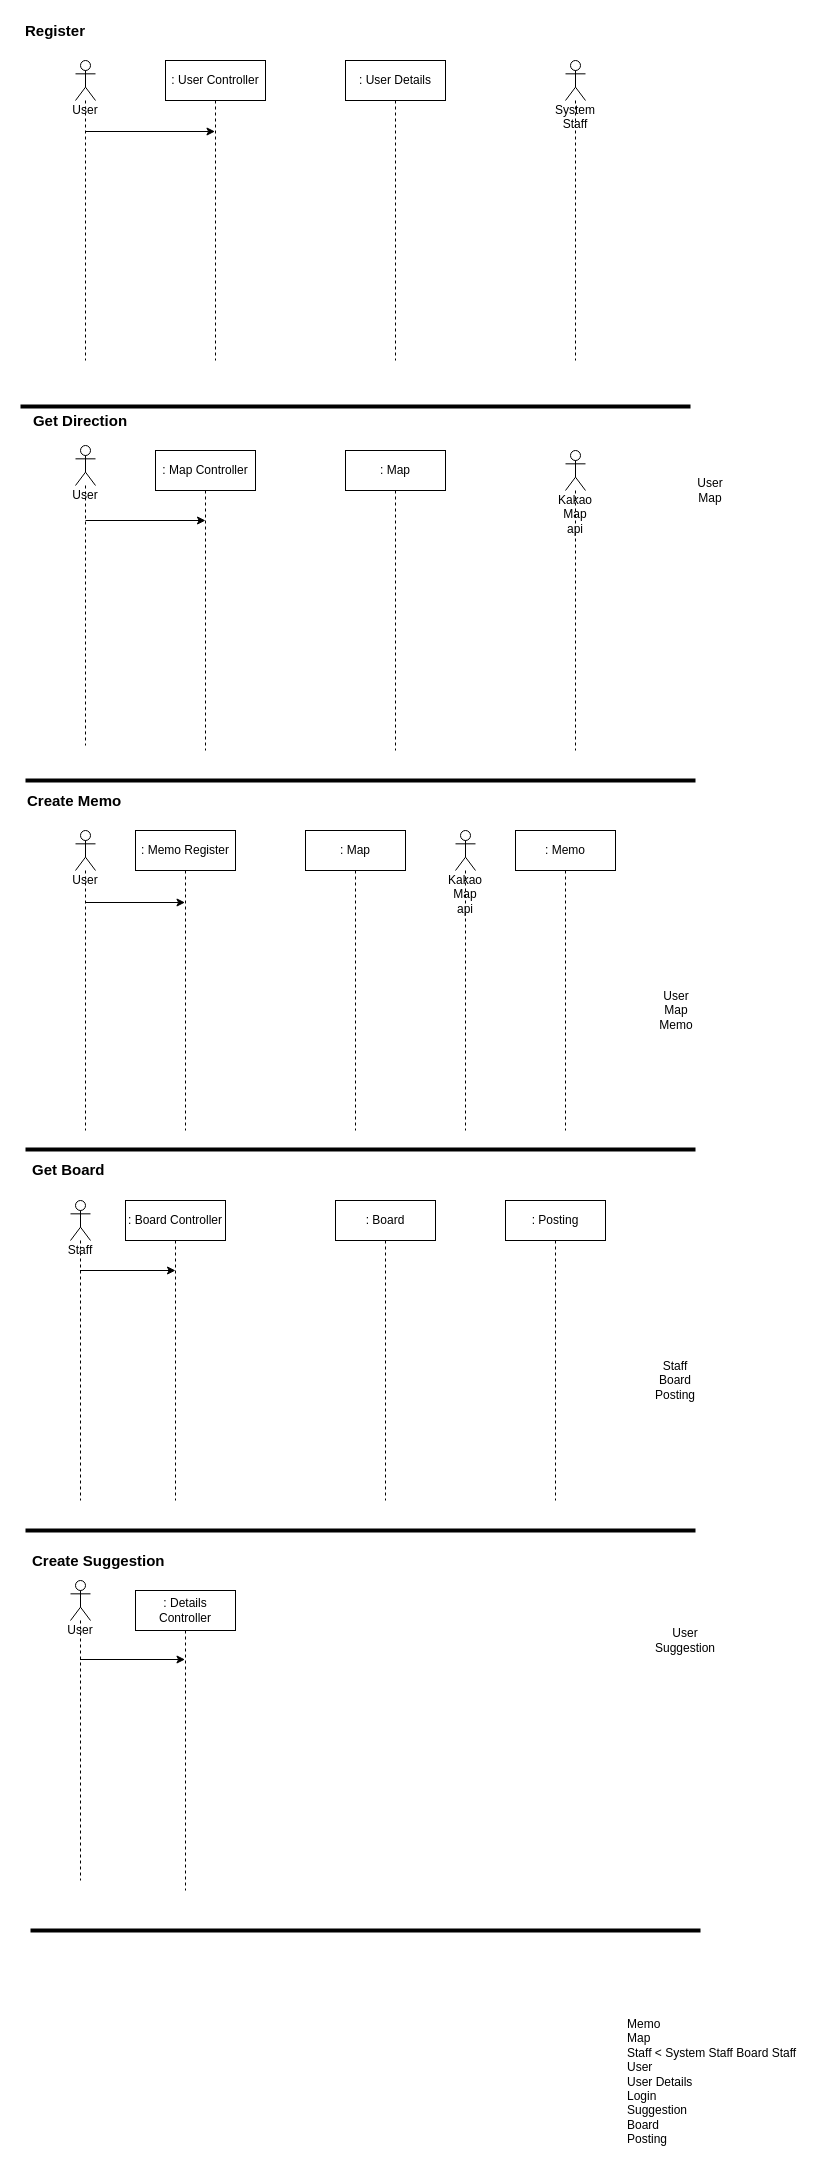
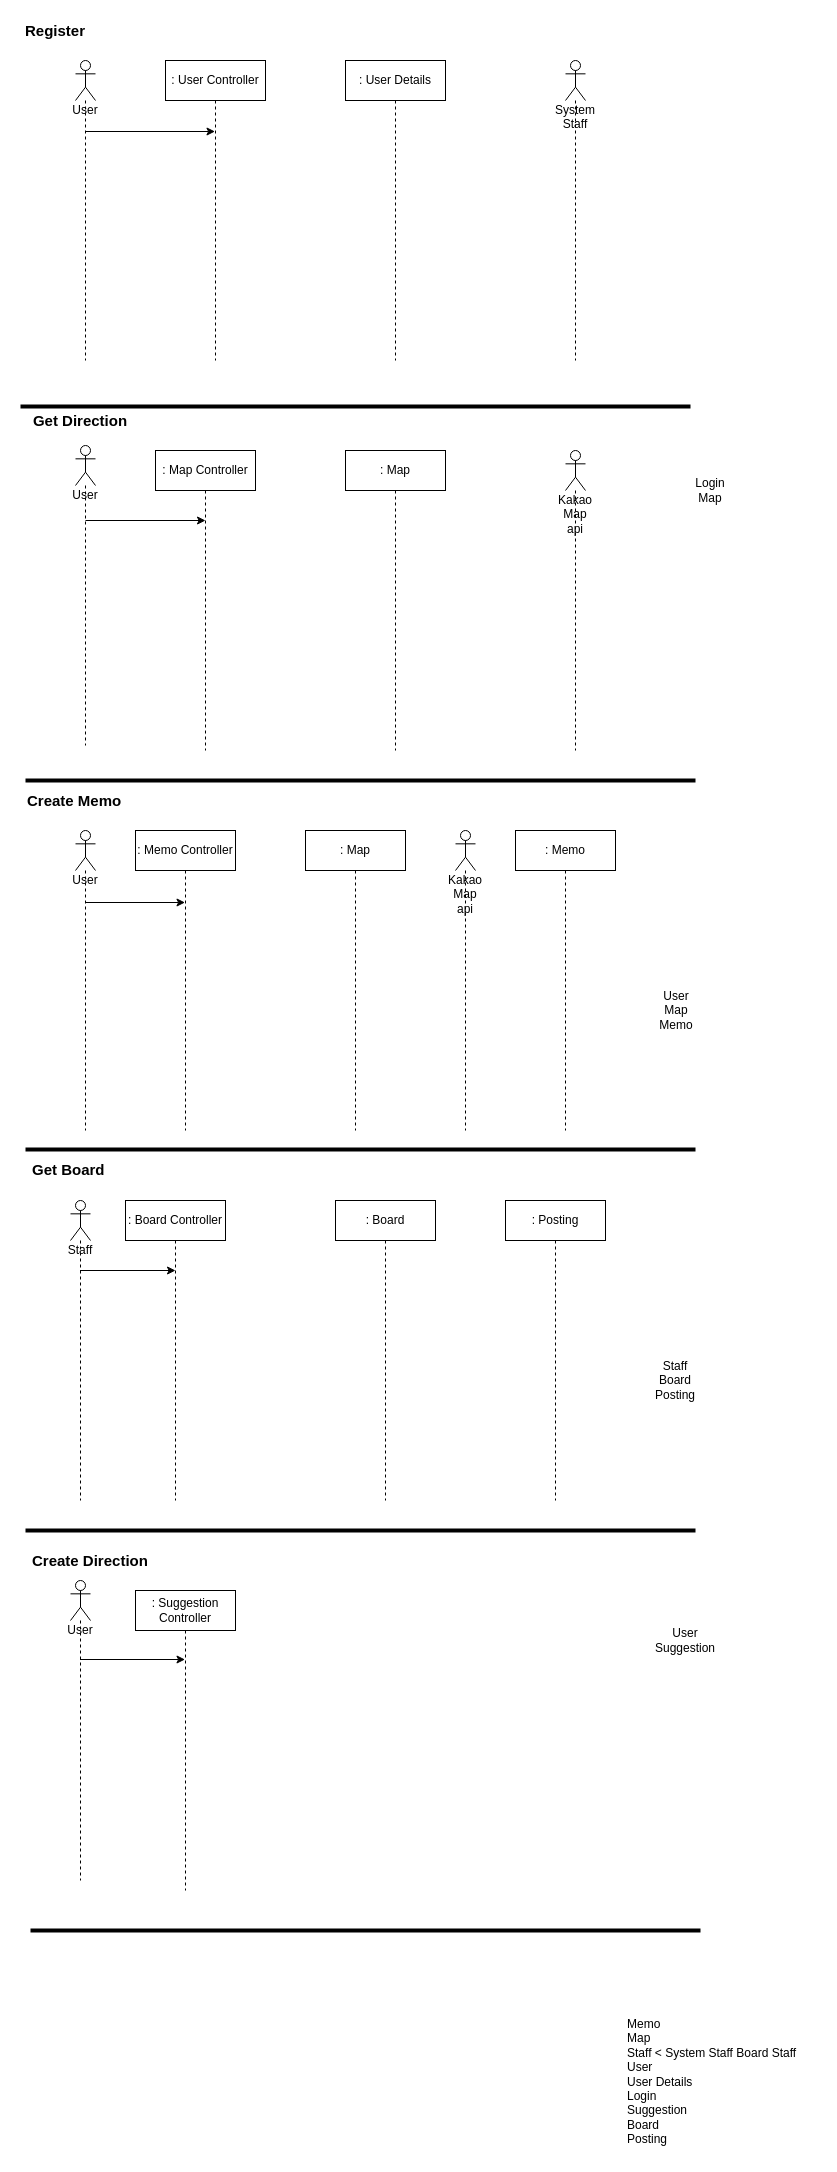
- <mxCell id="22" value="User&lt;br&gt;Map" style="text;html=1;strokeColor=none;fillColor=none;align=center;verticalAlign=middle;whiteSpace=wrap;rounded=0;" vertex="1" parent="1"><mxGeometry x="660" y="480" width="100" height="20" as="geometry" /></mxCell>
+ <mxCell id="22" value="Login&lt;br&gt;Map" style="text;html=1;strokeColor=none;fillColor=none;align=center;verticalAlign=middle;whiteSpace=wrap;rounded=0;" vertex="1" parent="1"><mxGeometry x="660" y="480" width="100" height="20" as="geometry" /></mxCell>
- <mxCell id="26" value=": Memo Register" style="shape=umlLifeline;perimeter=lifelinePerimeter;whiteSpace=wrap;html=1;container=1;collapsible=0;recursiveResize=0;outlineConnect=0;" vertex="1" parent="1"><mxGeometry x="135" y="830" width="100" height="300" as="geometry" /></mxCell>
+ <mxCell id="26" value=": Memo Controller" style="shape=umlLifeline;perimeter=lifelinePerimeter;whiteSpace=wrap;html=1;container=1;collapsible=0;recursiveResize=0;outlineConnect=0;" vertex="1" parent="1"><mxGeometry x="135" y="830" width="100" height="300" as="geometry" /></mxCell>
- <mxCell id="14" value="&lt;span style=&quot;font-size: 15px&quot;&gt;&lt;b&gt;Create Suggestion&lt;/b&gt;&lt;/span&gt;" style="text;html=1;strokeColor=none;fillColor=none;align=left;verticalAlign=middle;whiteSpace=wrap;rounded=0;" parent="1" vertex="1"><mxGeometry x="30" y="1550" width="135" height="20" as="geometry" /></mxCell>
+ <mxCell id="14" value="&lt;span style=&quot;font-size: 15px&quot;&gt;&lt;b&gt;Create Direction&lt;/b&gt;&lt;/span&gt;" style="text;html=1;strokeColor=none;fillColor=none;align=left;verticalAlign=middle;whiteSpace=wrap;rounded=0;" parent="1" vertex="1"><mxGeometry x="30" y="1550" width="135" height="20" as="geometry" /></mxCell>
- <mxCell id="34" value=": Details Controller" style="shape=umlLifeline;perimeter=lifelinePerimeter;whiteSpace=wrap;html=1;container=1;collapsible=0;recursiveResize=0;outlineConnect=0;" vertex="1" parent="1"><mxGeometry x="135" y="1590" width="100" height="300" as="geometry" /></mxCell>
+ <mxCell id="34" value=": Suggestion Controller" style="shape=umlLifeline;perimeter=lifelinePerimeter;whiteSpace=wrap;html=1;container=1;collapsible=0;recursiveResize=0;outlineConnect=0;" vertex="1" parent="1"><mxGeometry x="135" y="1590" width="100" height="300" as="geometry" /></mxCell>
